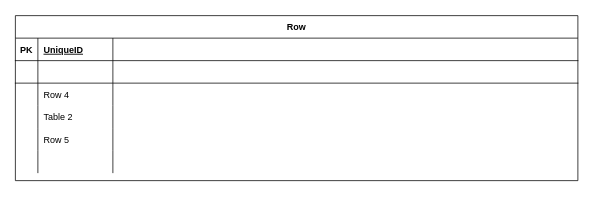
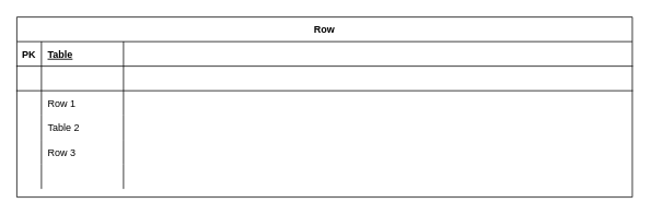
- <mxCell id="5" value="UniqueID" style="shape=partialRectangle;connectable=0;fillColor=none;top=0;left=0;bottom=0;right=0;align=left;spacingLeft=6;fontStyle=5;overflow=hidden;" vertex="1" parent="3"><mxGeometry x="30" width="100" height="30" as="geometry"><mxRectangle width="100" height="30" as="alternateBounds" /></mxGeometry></mxCell>
+ <mxCell id="5" value="Table" style="shape=partialRectangle;connectable=0;fillColor=none;top=0;left=0;bottom=0;right=0;align=left;spacingLeft=6;fontStyle=5;overflow=hidden;" vertex="1" parent="3"><mxGeometry x="30" width="100" height="30" as="geometry"><mxRectangle width="100" height="30" as="alternateBounds" /></mxGeometry></mxCell>
- <mxCell id="13" value="Row 4" style="shape=partialRectangle;connectable=0;fillColor=none;top=0;left=0;bottom=0;right=0;align=left;spacingLeft=6;overflow=hidden;" vertex="1" parent="11"><mxGeometry x="30" width="100" height="30" as="geometry"><mxRectangle width="100" height="30" as="alternateBounds" /></mxGeometry></mxCell>
+ <mxCell id="13" value="Row 1" style="shape=partialRectangle;connectable=0;fillColor=none;top=0;left=0;bottom=0;right=0;align=left;spacingLeft=6;overflow=hidden;" vertex="1" parent="11"><mxGeometry x="30" width="100" height="30" as="geometry"><mxRectangle width="100" height="30" as="alternateBounds" /></mxGeometry></mxCell>
- <mxCell id="21" value="Row 5" style="shape=partialRectangle;connectable=0;fillColor=none;top=0;left=0;bottom=0;right=0;align=left;spacingLeft=6;overflow=hidden;" vertex="1" parent="19"><mxGeometry x="30" width="100" height="30" as="geometry"><mxRectangle width="100" height="30" as="alternateBounds" /></mxGeometry></mxCell>
+ <mxCell id="21" value="Row 3" style="shape=partialRectangle;connectable=0;fillColor=none;top=0;left=0;bottom=0;right=0;align=left;spacingLeft=6;overflow=hidden;" vertex="1" parent="19"><mxGeometry x="30" width="100" height="30" as="geometry"><mxRectangle width="100" height="30" as="alternateBounds" /></mxGeometry></mxCell>
